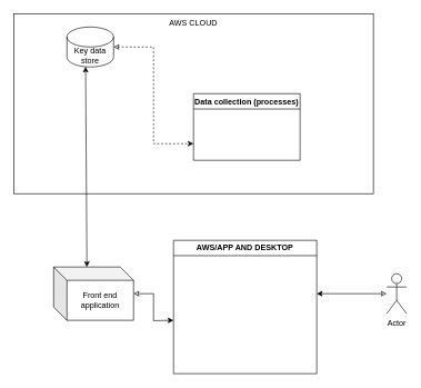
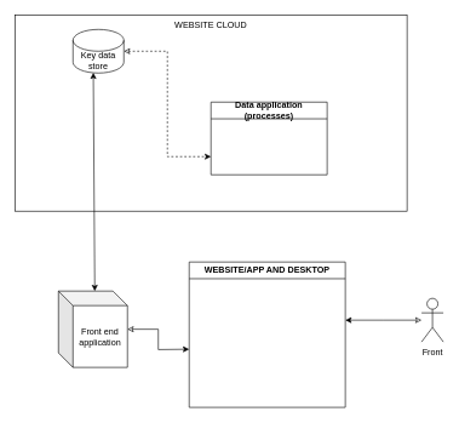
- <mxCell id="2" value="AWS CLOUD" style="rounded=0;whiteSpace=wrap;html=1;fillColor=none;verticalAlign=top;movable=0;resizable=0;rotatable=0;deletable=0;editable=0;connectable=0;" vertex="1" parent="1"><mxGeometry x="20" y="20" width="540" height="270" as="geometry" /></mxCell>
+ <mxCell id="2" value="WEBSITE CLOUD" style="rounded=0;whiteSpace=wrap;html=1;fillColor=none;verticalAlign=top;movable=0;resizable=0;rotatable=0;deletable=0;editable=0;connectable=0;" vertex="1" parent="1"><mxGeometry x="20" y="20" width="540" height="270" as="geometry" /></mxCell>
- <mxCell id="5" value="Data collection (processes)" style="swimlane;whiteSpace=wrap;html=1;" vertex="1" parent="1"><mxGeometry x="290" y="140" width="160" height="100" as="geometry" /></mxCell>
+ <mxCell id="5" value="Data application (processes)" style="swimlane;whiteSpace=wrap;html=1;" vertex="1" parent="1"><mxGeometry x="290" y="140" width="160" height="100" as="geometry" /></mxCell>
- <mxCell id="11" value="AWS/APP AND DESKTOP" style="swimlane;whiteSpace=wrap;html=1;fillColor=none;" vertex="1" parent="1"><mxGeometry x="260" y="360" width="215" height="200" as="geometry" /></mxCell>
+ <mxCell id="11" value="WEBSITE/APP AND DESKTOP" style="swimlane;whiteSpace=wrap;html=1;fillColor=none;" vertex="1" parent="1"><mxGeometry x="260" y="360" width="215" height="200" as="geometry" /></mxCell>
- <mxCell id="7" value="Front end application" style="shape=cube;whiteSpace=wrap;html=1;boundedLbl=1;backgroundOutline=1;darkOpacity=0.05;darkOpacity2=0.1;fillColor=none;" vertex="1" parent="1"><mxGeometry x="80" y="400" width="120" height="80" as="geometry" /></mxCell>
+ <mxCell id="7" value="Front end application" style="shape=cube;whiteSpace=wrap;html=1;boundedLbl=1;backgroundOutline=1;darkOpacity=0.05;darkOpacity2=0.1;fillColor=none;" vertex="1" parent="1"><mxGeometry x="80" y="400" width="95" height="105" as="geometry" /></mxCell>
- <mxCell id="10" value="Actor" style="shape=umlActor;verticalLabelPosition=bottom;verticalAlign=top;html=1;outlineConnect=0;fillColor=none;" vertex="1" parent="1"><mxGeometry x="580" y="410" width="30" height="60" as="geometry" /></mxCell>
+ <mxCell id="10" value="Front" style="shape=umlActor;verticalLabelPosition=bottom;verticalAlign=top;html=1;outlineConnect=0;fillColor=none;" vertex="1" parent="1"><mxGeometry x="580" y="410" width="30" height="60" as="geometry" /></mxCell>
